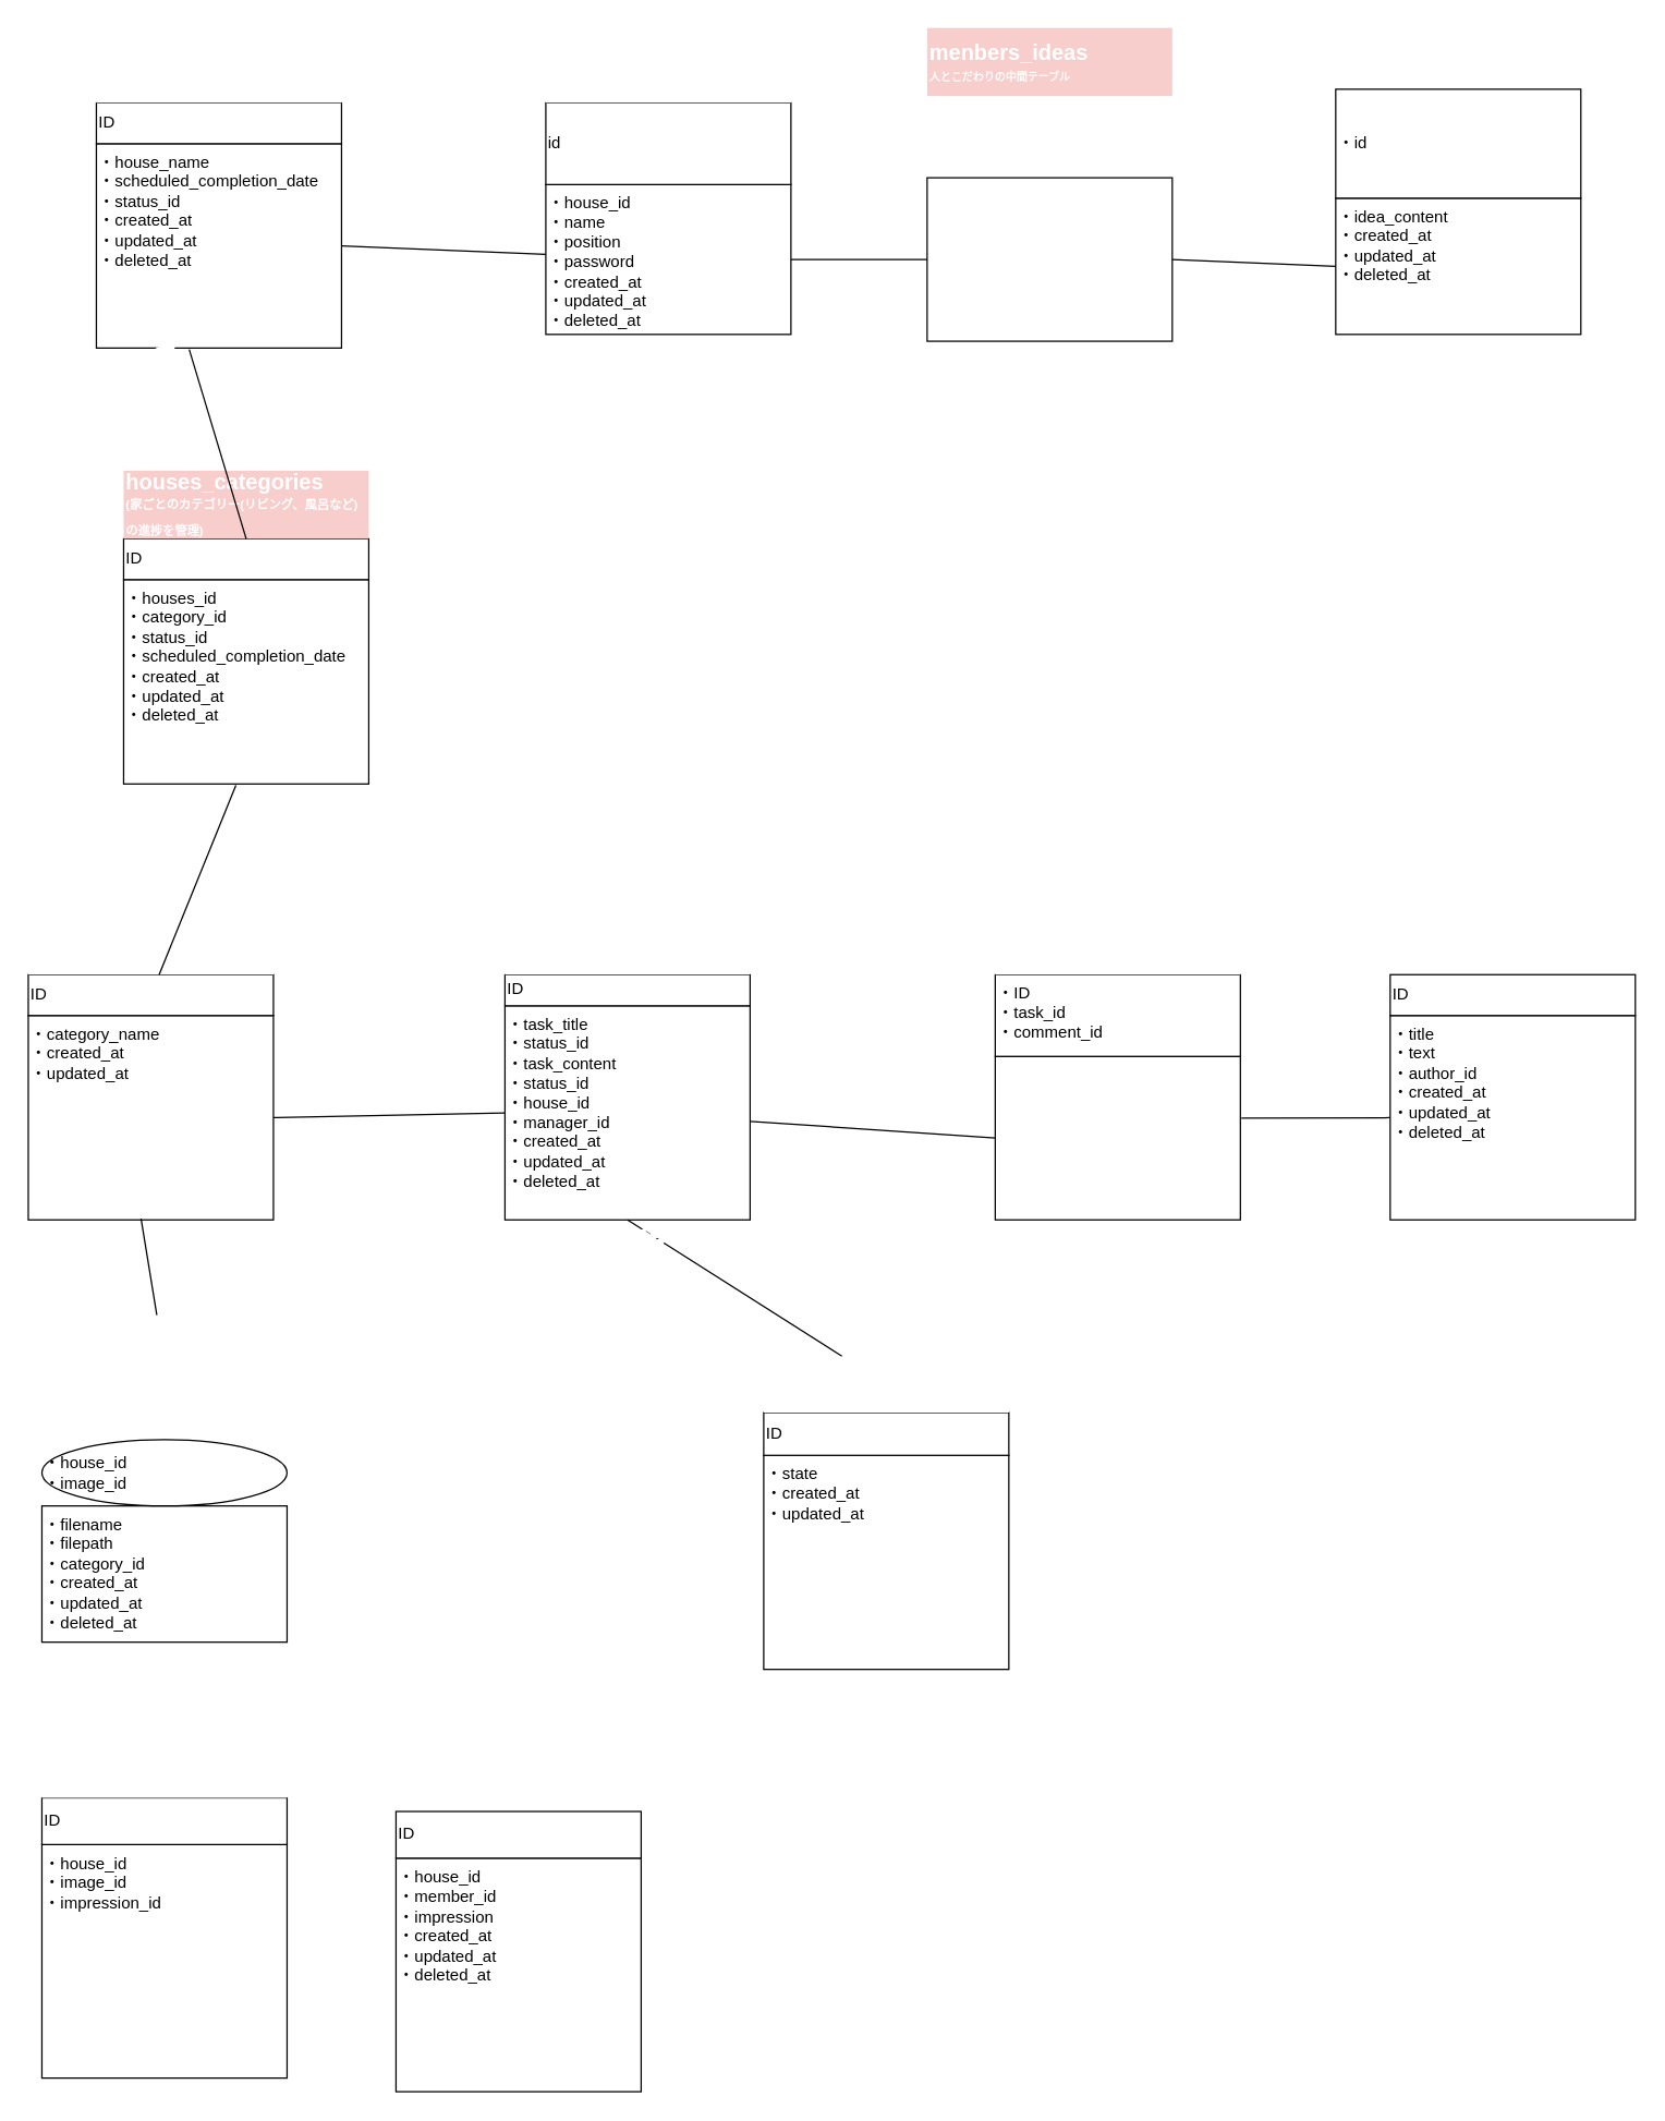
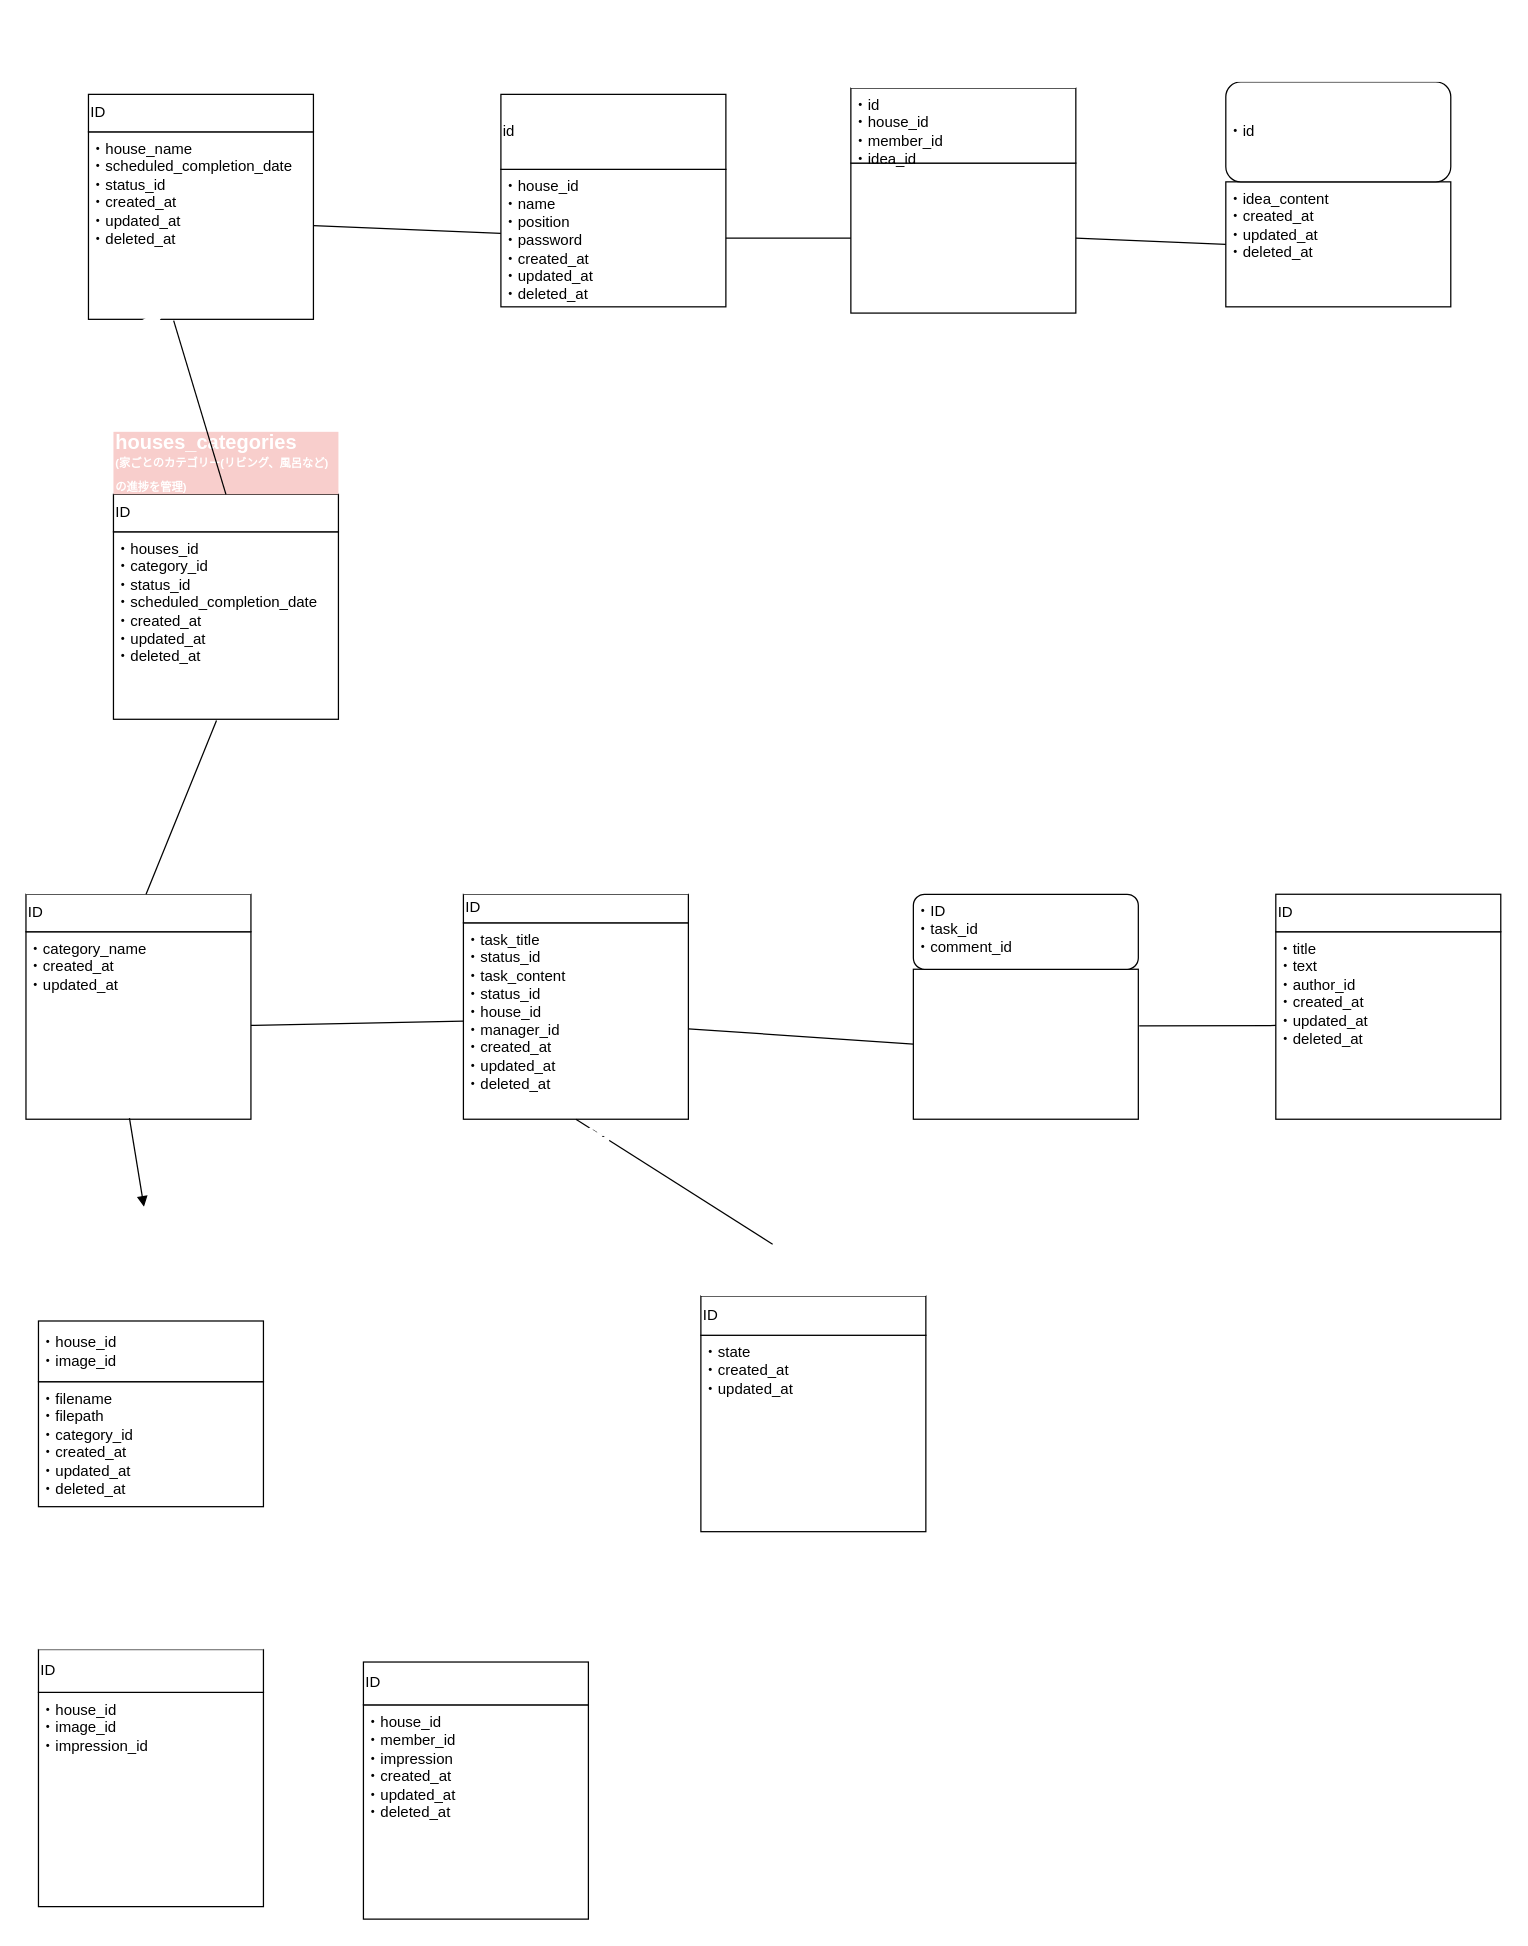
- <mxCell id="38" value="&lt;font face=&quot;arial, sans-serif&quot; color=&quot;#ffffff&quot;&gt;&lt;b style=&quot;&quot;&gt;&lt;font style=&quot;font-size: 16px;&quot;&gt;menbers_ideas&lt;br&gt;&lt;/font&gt;&lt;font style=&quot;font-size: 8px;&quot;&gt;人とこだわりの中間テーブル&lt;/font&gt;&lt;br&gt;&lt;/b&gt;&lt;/font&gt;" style="whiteSpace=wrap;html=1;align=left;strokeColor=none;fillColor=#f8cecc;" parent="1" vertex="1"><mxGeometry x="680" y="20" width="180" height="50" as="geometry" /></mxCell>
+ <mxCell id="38" value="&lt;font face=&quot;arial, sans-serif&quot; color=&quot;#ffffff&quot;&gt;&lt;b style=&quot;&quot;&gt;&lt;font style=&quot;font-size: 16px;&quot;&gt;menbers_ideas&lt;br&gt;&lt;/font&gt;&lt;font style=&quot;font-size: 8px;&quot;&gt;人とこだわりの中間テーブル&lt;/font&gt;&lt;br&gt;&lt;/b&gt;&lt;/font&gt;" style="whiteSpace=wrap;html=1;align=left;strokeColor=none;" parent="1" vertex="1"><mxGeometry x="680" y="20" width="180" height="50" as="geometry" /></mxCell>
- <mxCell id="22" value="&lt;font color=&quot;#ffffff&quot; face=&quot;arial, sans-serif&quot;&gt;&lt;span style=&quot;font-size: 16px;&quot;&gt;&lt;b style=&quot;&quot;&gt;houses&lt;br&gt;&lt;/b&gt;&lt;/span&gt;&lt;/font&gt;&lt;b style=&quot;color: rgb(255, 255, 255); font-family: arial, sans-serif;&quot;&gt;&lt;font style=&quot;font-size: 9px;&quot;&gt;(家を管理)&lt;/font&gt;&lt;/b&gt;&lt;font color=&quot;#ffffff&quot; face=&quot;arial, sans-serif&quot;&gt;&lt;span style=&quot;font-size: 16px;&quot;&gt;&lt;b style=&quot;&quot;&gt;&lt;br&gt;&lt;/b&gt;&lt;/span&gt;&lt;/font&gt;" style="whiteSpace=wrap;html=1;align=left;strokeColor=none;" parent="1" vertex="1"><mxGeometry x="70" y="25" width="180" height="50" as="geometry" /></mxCell>
+ <mxCell id="22" value="&lt;font color=&quot;#ffffff&quot; face=&quot;arial, sans-serif&quot;&gt;&lt;span style=&quot;font-size: 16px;&quot;&gt;&lt;b style=&quot;&quot;&gt;houses&lt;br&gt;&lt;/b&gt;&lt;/span&gt;&lt;/font&gt;&lt;b style=&quot;color: rgb(255, 255, 255); font-family: arial, sans-serif;&quot;&gt;&lt;font style=&quot;font-size: 9px;&quot;&gt;(家を管理)&lt;/font&gt;&lt;/b&gt;&lt;font color=&quot;#ffffff&quot; face=&quot;arial, sans-serif&quot;&gt;&lt;span style=&quot;font-size: 16px;&quot;&gt;&lt;b style=&quot;&quot;&gt;&lt;br&gt;&lt;/b&gt;&lt;/span&gt;&lt;/font&gt;" style="whiteSpace=wrap;html=1;align=left;strokeColor=none;" parent="1" vertex="1"><mxGeometry x="70" y="15" width="180" height="50" as="geometry" /></mxCell>
- <mxCell id="27" value="&lt;b style=&quot;font-family: arial, sans-serif; font-size: 16px;&quot;&gt;&lt;font style=&quot;&quot; color=&quot;#ffffff&quot;&gt;members&lt;br&gt;&lt;/font&gt;&lt;/b&gt;&lt;b style=&quot;color: rgb(255, 255, 255); font-family: arial, sans-serif;&quot;&gt;&lt;font style=&quot;font-size: 9px;&quot;&gt;(人を管理)&lt;/font&gt;&lt;/b&gt;&lt;b style=&quot;font-family: arial, sans-serif; font-size: 16px;&quot;&gt;&lt;font style=&quot;&quot; color=&quot;#ffffff&quot;&gt;&lt;br&gt;&lt;/font&gt;&lt;/b&gt;" style="whiteSpace=wrap;html=1;align=left;strokeColor=none;" parent="24" vertex="1"><mxGeometry width="180" height="50" as="geometry" /></mxCell>
+ <mxCell id="7" value="&lt;div&gt;&lt;font face=&quot;arial, sans-serif&quot; color=&quot;#ffffff&quot;&gt;&lt;span style=&quot;font-size: 16px;&quot;&gt;&lt;b&gt;ideas&lt;/b&gt;&lt;/span&gt;&lt;/font&gt;&lt;/div&gt;" style="whiteSpace=wrap;html=1;align=left;strokeColor=none;" parent="4" vertex="1"><mxGeometry width="180" height="30" as="geometry" /></mxCell>
+ <mxCell id="37" value="・id&lt;br&gt;・house_id&lt;br&gt;・member_id&lt;br&gt;・idea_id" style="whiteSpace=wrap;html=1;align=left;horizontal=1;verticalAlign=top;" parent="1" vertex="1"><mxGeometry x="680" y="70" width="180" height="60" as="geometry" /></mxCell>
- <mxCell id="6" value="・id" style="whiteSpace=wrap;html=1;align=left;" parent="4" vertex="1"><mxGeometry y="30" width="180" height="80" as="geometry" /></mxCell>
+ <mxCell id="6" value="・id" style="whiteSpace=wrap;html=1;align=left;rounded=1;" parent="4" vertex="1"><mxGeometry y="30" width="180" height="80" as="geometry" /></mxCell>
- <mxCell id="16" value="&lt;font face=&quot;arial, sans-serif&quot; color=&quot;#ffffff&quot;&gt;&lt;b style=&quot;&quot;&gt;&lt;span style=&quot;font-size: 16px;&quot;&gt;discussions&lt;/span&gt;&lt;br&gt;&lt;font style=&quot;font-size: 8px;&quot;&gt;タスクとコメントの中間テーブル&lt;/font&gt;&lt;br&gt;&lt;/b&gt;&lt;/font&gt;" style="whiteSpace=wrap;html=1;align=left;strokeColor=none;" parent="1" vertex="1"><mxGeometry x="730" y="665" width="180" height="50" as="geometry" /></mxCell>
- <mxCell id="15" value="・ID&lt;br&gt;・task_id&lt;br&gt;・comment_id" style="whiteSpace=wrap;html=1;align=left;horizontal=1;verticalAlign=top;" parent="1" vertex="1"><mxGeometry x="730" y="715" width="180" height="60" as="geometry" /></mxCell>
+ <mxCell id="15" value="・ID&lt;br&gt;・task_id&lt;br&gt;・comment_id" style="whiteSpace=wrap;html=1;align=left;horizontal=1;verticalAlign=top;rounded=1;" parent="1" vertex="1"><mxGeometry x="730" y="715" width="180" height="60" as="geometry" /></mxCell>
- <mxCell id="51" value="" style="endArrow=none;html=1;fontSize=8;fontColor=#FFFFFF;entryX=0.469;entryY=0.002;entryDx=0;entryDy=0;exitX=0.46;exitY=0.994;exitDx=0;exitDy=0;exitPerimeter=0;entryPerimeter=0;" parent="1" source="11" target="73" edge="1"><mxGeometry width="50" height="50" relative="1" as="geometry"><mxPoint x="110" y="948.57" as="sourcePoint" /><mxPoint x="280" y="944.999" as="targetPoint" /></mxGeometry></mxCell>
+ <mxCell id="51" value="" style="endArrow=block;html=1;fontSize=8;fontColor=#FFFFFF;entryX=0.469;entryY=0.002;entryDx=0;entryDy=0;exitX=0.46;exitY=0.994;exitDx=0;exitDy=0;exitPerimeter=0;entryPerimeter=0;" parent="1" source="11" target="73" edge="1"><mxGeometry width="50" height="50" relative="1" as="geometry"><mxPoint x="110" y="948.57" as="sourcePoint" /><mxPoint x="280" y="944.999" as="targetPoint" /></mxGeometry></mxCell>
- <mxCell id="72" value="・house_id&lt;br&gt;・image_id" style="ellipse;whiteSpace=wrap;html=1;align=left;" parent="1" vertex="1"><mxGeometry x="30" y="1056.43" width="180" height="48.57" as="geometry" /></mxCell>
+ <mxCell id="72" value="・house_id&lt;br&gt;・image_id" style="whiteSpace=wrap;html=1;align=left;" parent="1" vertex="1"><mxGeometry x="30" y="1056.43" width="180" height="48.57" as="geometry" /></mxCell>
